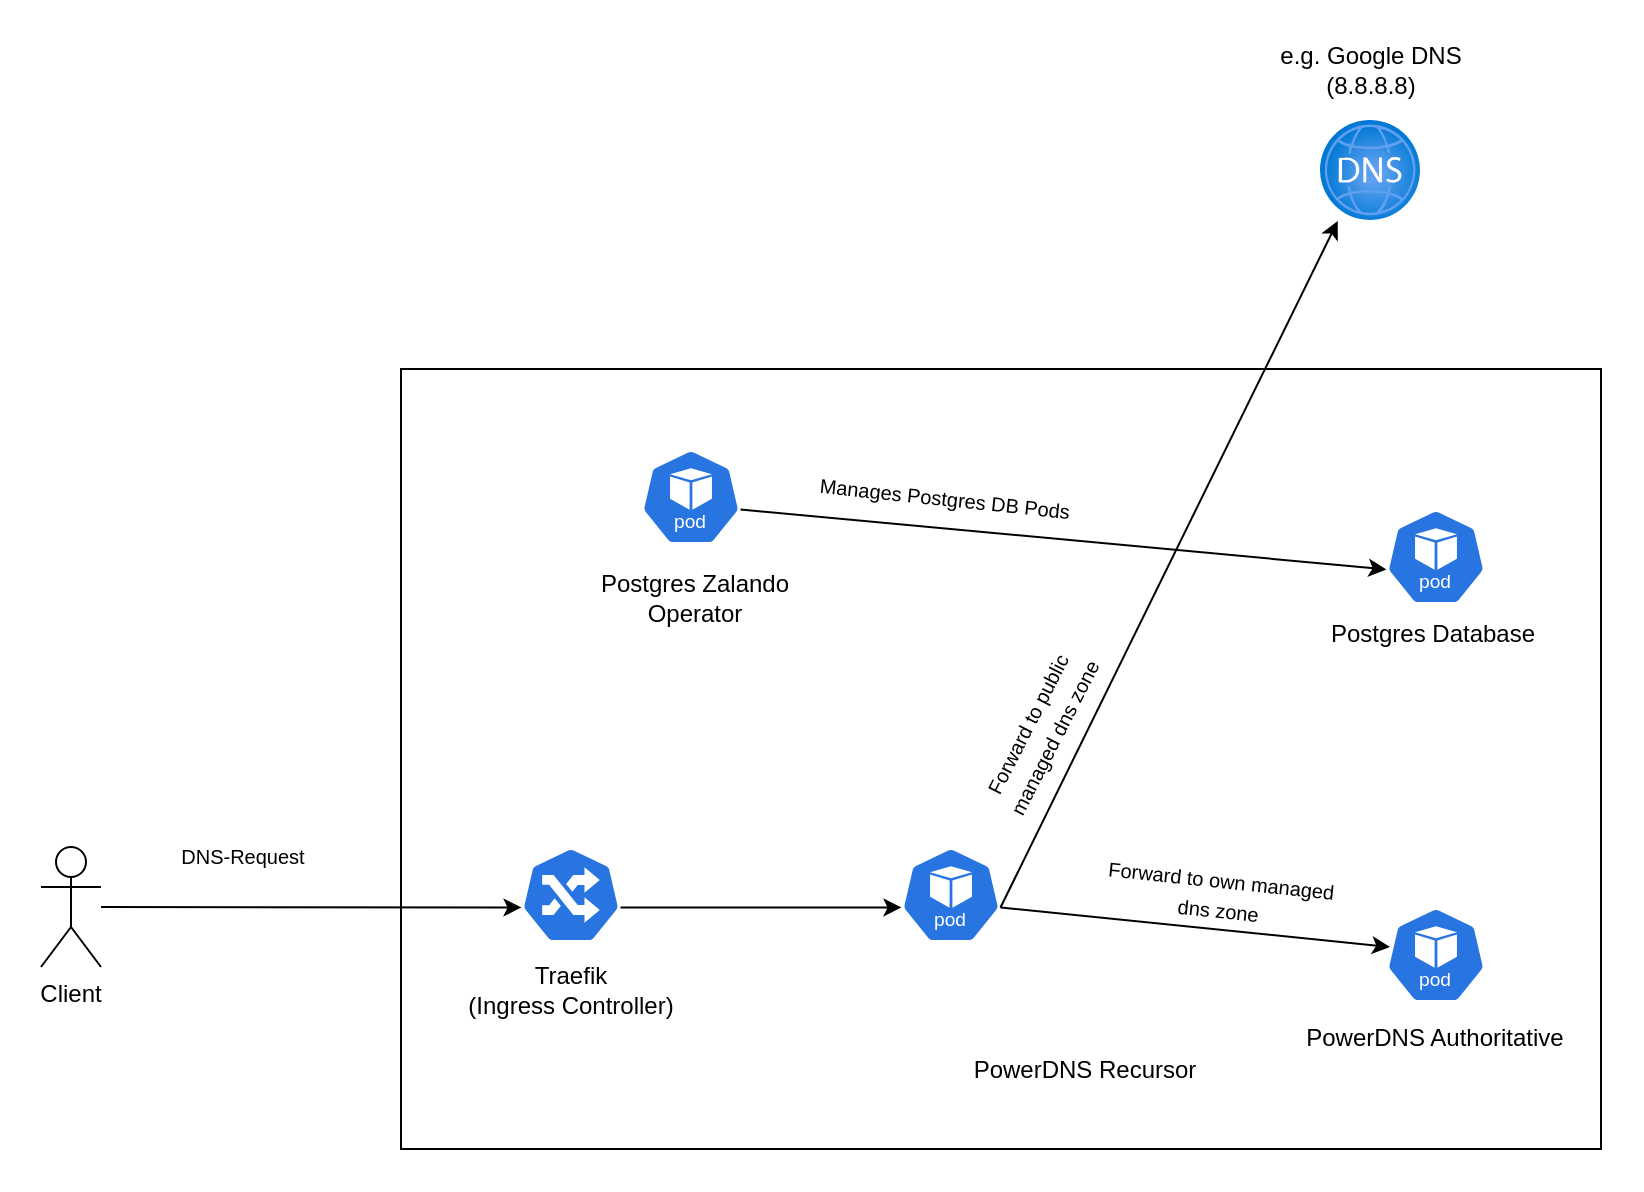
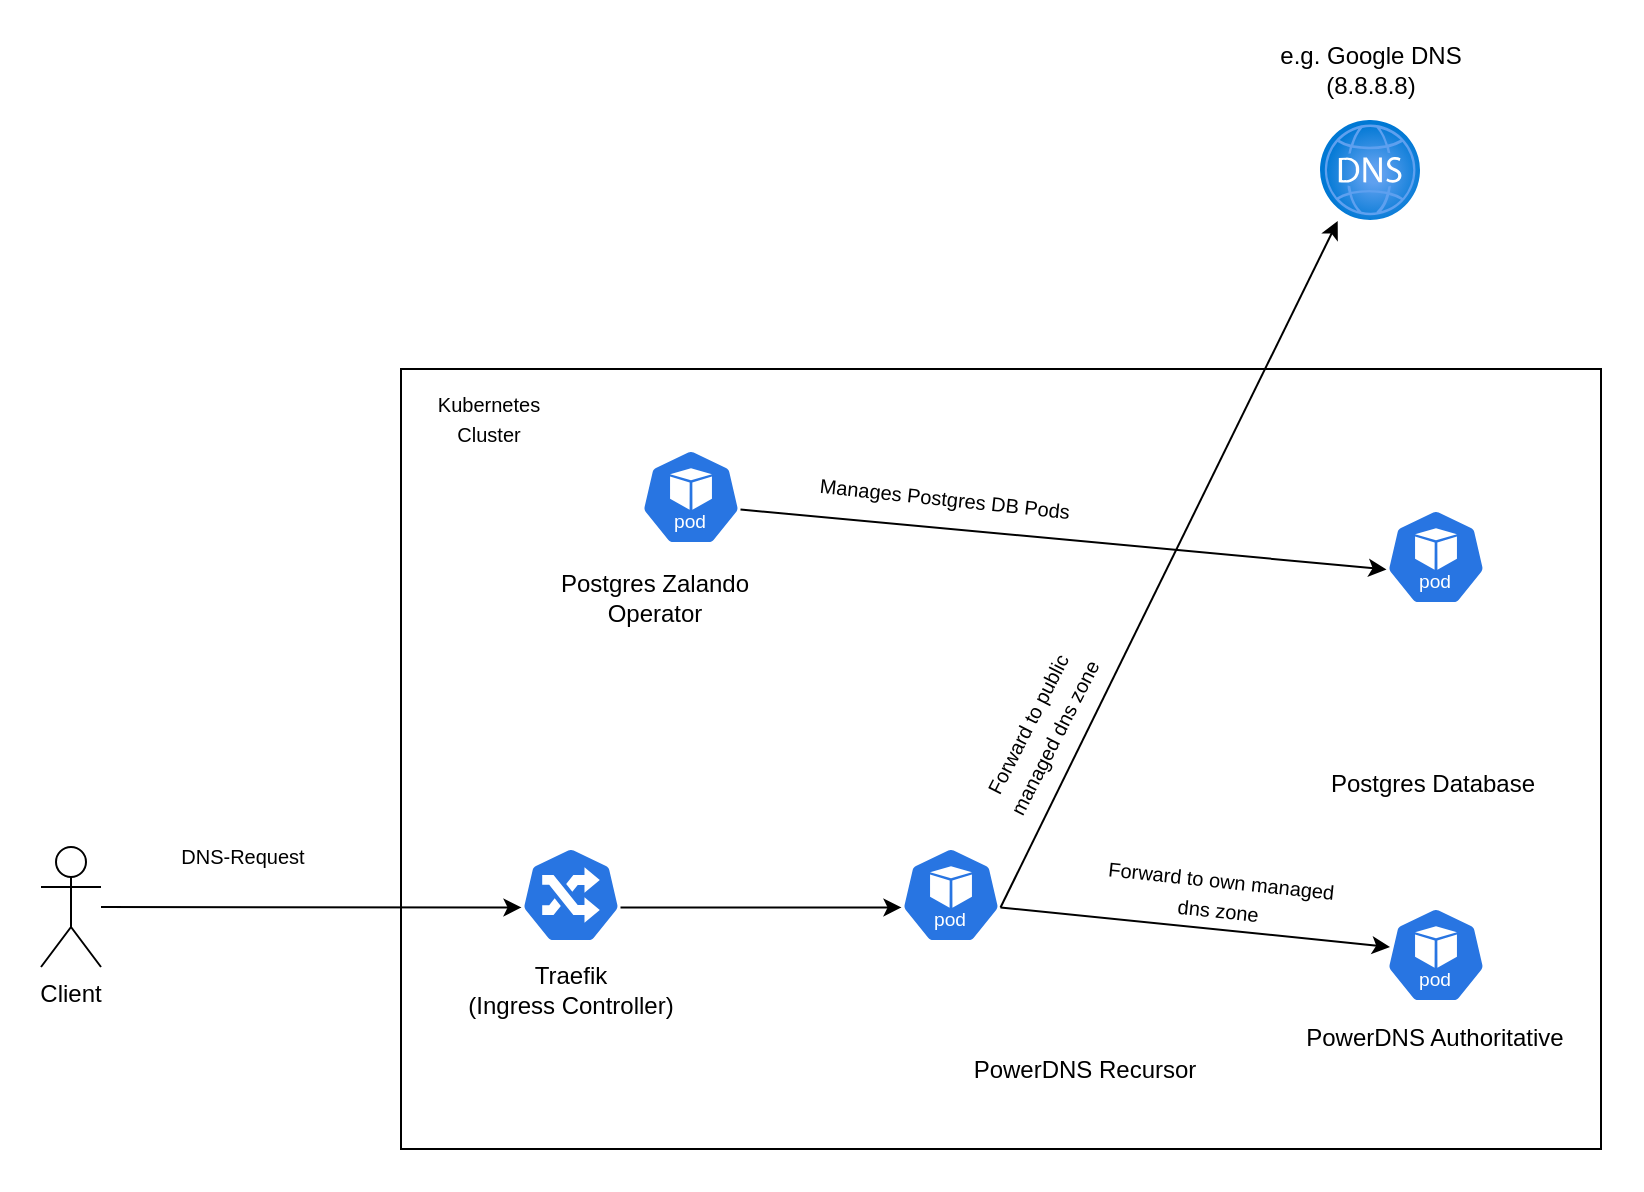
+ <mxCell id="19" value="&lt;font style=&quot;font-size: 10px;&quot;&gt;Kubernetes Cluster&lt;/font&gt;" style="text;html=1;align=center;verticalAlign=middle;whiteSpace=wrap;rounded=0;" vertex="1" parent="1"><mxGeometry x="207.5" y="194" width="72.5" height="30" as="geometry" /></mxCell>
- <mxCell id="6" value="Postgres Zalando Operator" style="text;html=1;align=center;verticalAlign=middle;whiteSpace=wrap;rounded=0;" vertex="1" parent="1"><mxGeometry x="290" y="284" width="115" height="30" as="geometry" /></mxCell>
+ <mxCell id="6" value="Postgres Zalando Operator" style="text;html=1;align=center;verticalAlign=middle;whiteSpace=wrap;rounded=0;" vertex="1" parent="1"><mxGeometry x="270" y="284" width="115" height="30" as="geometry" /></mxCell>
- <mxCell id="12" value="Postgres Database" style="text;html=1;align=center;verticalAlign=middle;whiteSpace=wrap;rounded=0;" vertex="1" parent="1"><mxGeometry x="650" y="302" width="132.5" height="30" as="geometry" /></mxCell>
+ <mxCell id="12" value="Postgres Database" style="text;html=1;align=center;verticalAlign=middle;whiteSpace=wrap;rounded=0;" vertex="1" parent="1"><mxGeometry x="650" y="377" width="132.5" height="30" as="geometry" /></mxCell>
